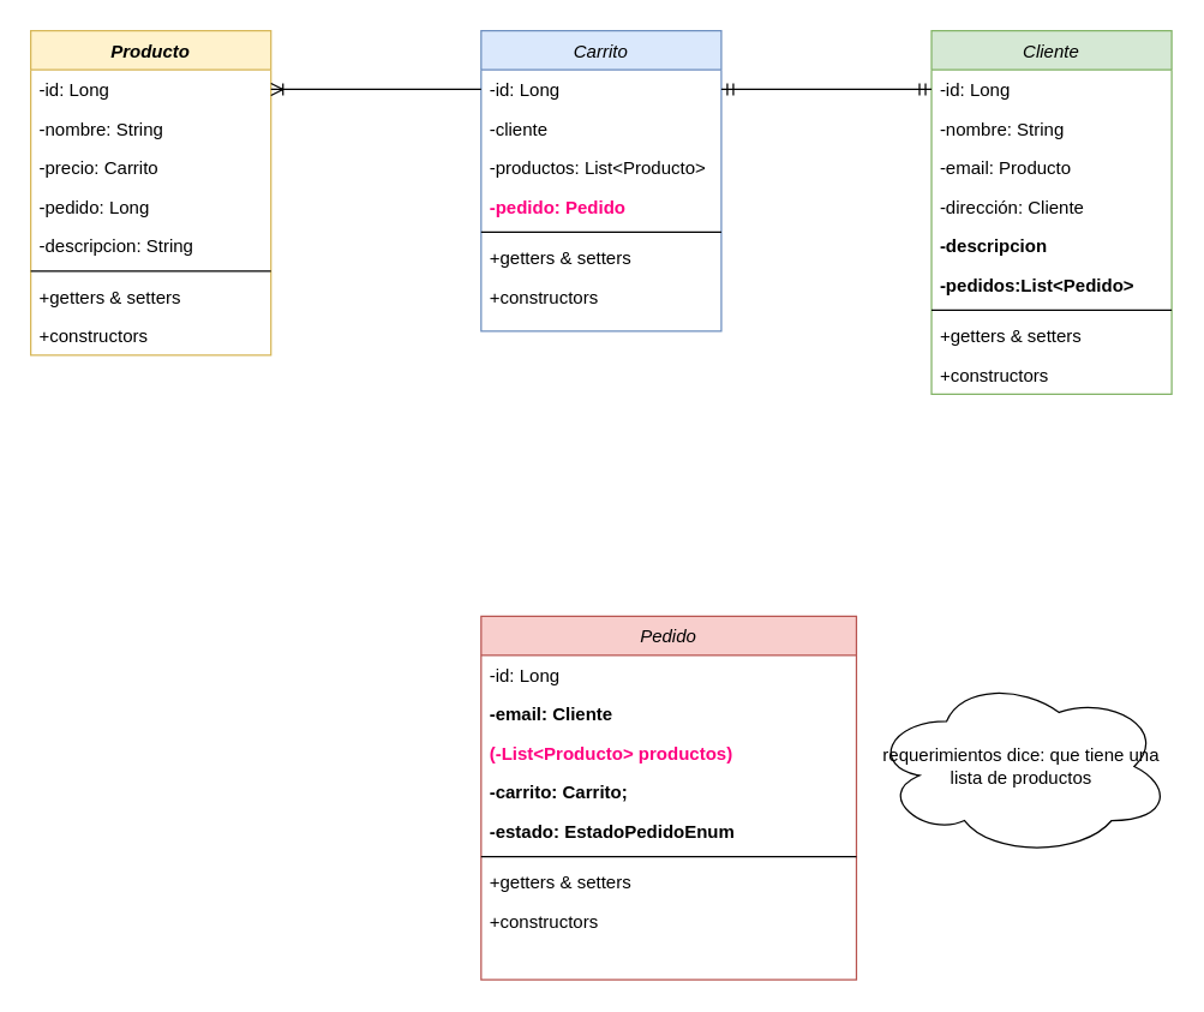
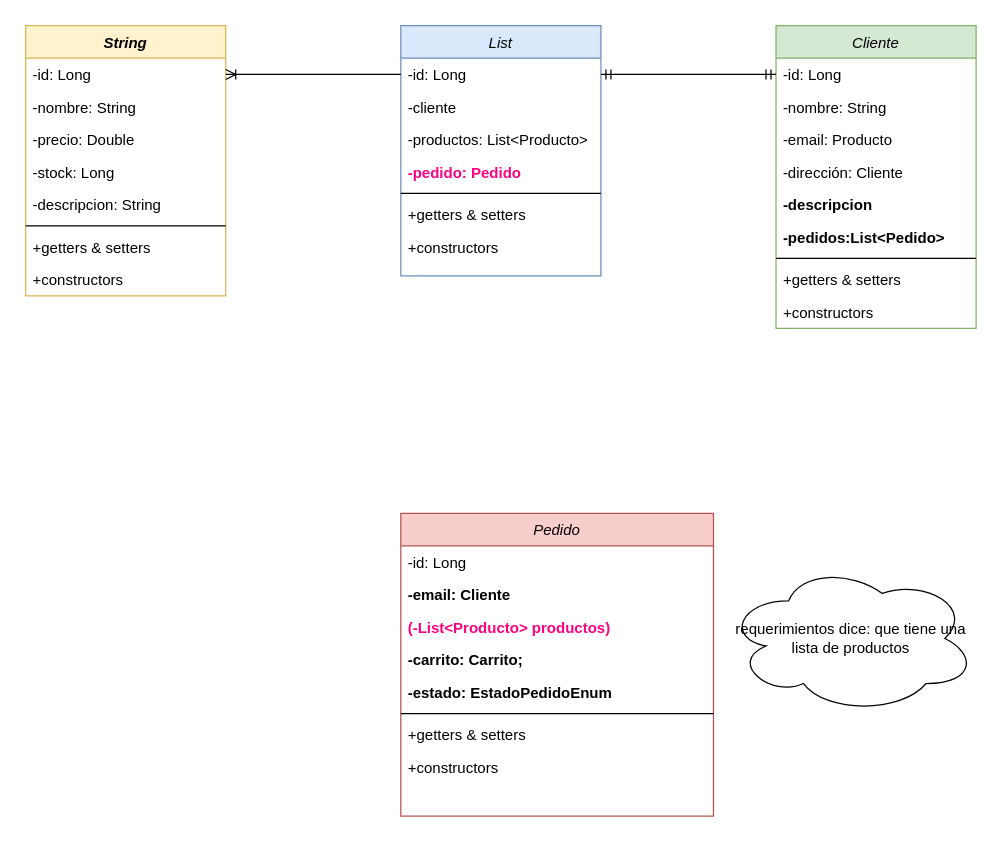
- <mxCell id="2" value="Producto" style="swimlane;fontStyle=3;align=center;verticalAlign=top;childLayout=stackLayout;horizontal=1;startSize=26;horizontalStack=0;resizeParent=1;resizeLast=0;collapsible=1;marginBottom=0;rounded=0;shadow=0;strokeWidth=1;fillColor=#fff2cc;strokeColor=#d6b656;" vertex="1" parent="1"><mxGeometry x="20" y="20" width="160" height="216" as="geometry"><mxRectangle x="230" y="140" width="160" height="26" as="alternateBounds" /></mxGeometry></mxCell>
+ <mxCell id="2" value="String" style="swimlane;fontStyle=3;align=center;verticalAlign=top;childLayout=stackLayout;horizontal=1;startSize=26;horizontalStack=0;resizeParent=1;resizeLast=0;collapsible=1;marginBottom=0;rounded=0;shadow=0;strokeWidth=1;fillColor=#fff2cc;strokeColor=#d6b656;" vertex="1" parent="1"><mxGeometry x="20" y="20" width="160" height="216" as="geometry"><mxRectangle x="230" y="140" width="160" height="26" as="alternateBounds" /></mxGeometry></mxCell>
- <mxCell id="21" value="Carrito" style="swimlane;fontStyle=2;align=center;verticalAlign=top;childLayout=stackLayout;horizontal=1;startSize=26;horizontalStack=0;resizeParent=1;resizeLast=0;collapsible=1;marginBottom=0;rounded=0;shadow=0;strokeWidth=1;fillColor=#dae8fc;strokeColor=#6c8ebf;" vertex="1" parent="1"><mxGeometry x="320" y="20" width="160" height="200" as="geometry"><mxRectangle x="230" y="140" width="160" height="26" as="alternateBounds" /></mxGeometry></mxCell>
+ <mxCell id="21" value="List" style="swimlane;fontStyle=2;align=center;verticalAlign=top;childLayout=stackLayout;horizontal=1;startSize=26;horizontalStack=0;resizeParent=1;resizeLast=0;collapsible=1;marginBottom=0;rounded=0;shadow=0;strokeWidth=1;fillColor=#dae8fc;strokeColor=#6c8ebf;" vertex="1" parent="1"><mxGeometry x="320" y="20" width="160" height="200" as="geometry"><mxRectangle x="230" y="140" width="160" height="26" as="alternateBounds" /></mxGeometry></mxCell>
- <mxCell id="5" value="-precio: Carrito" style="text;align=left;verticalAlign=top;spacingLeft=4;spacingRight=4;overflow=hidden;rotatable=0;points=[[0,0.5],[1,0.5]];portConstraint=eastwest;rounded=0;shadow=0;html=0;" vertex="1" parent="2"><mxGeometry y="78" width="160" height="26" as="geometry" /></mxCell>
+ <mxCell id="5" value="-precio: Double" style="text;align=left;verticalAlign=top;spacingLeft=4;spacingRight=4;overflow=hidden;rotatable=0;points=[[0,0.5],[1,0.5]];portConstraint=eastwest;rounded=0;shadow=0;html=0;" vertex="1" parent="2"><mxGeometry y="78" width="160" height="26" as="geometry" /></mxCell>
- <mxCell id="6" value="-pedido: Long" style="text;align=left;verticalAlign=top;spacingLeft=4;spacingRight=4;overflow=hidden;rotatable=0;points=[[0,0.5],[1,0.5]];portConstraint=eastwest;rounded=0;shadow=0;html=0;" vertex="1" parent="2"><mxGeometry y="104" width="160" height="26" as="geometry" /></mxCell>
+ <mxCell id="6" value="-stock: Long" style="text;align=left;verticalAlign=top;spacingLeft=4;spacingRight=4;overflow=hidden;rotatable=0;points=[[0,0.5],[1,0.5]];portConstraint=eastwest;rounded=0;shadow=0;html=0;" vertex="1" parent="2"><mxGeometry y="104" width="160" height="26" as="geometry" /></mxCell>
